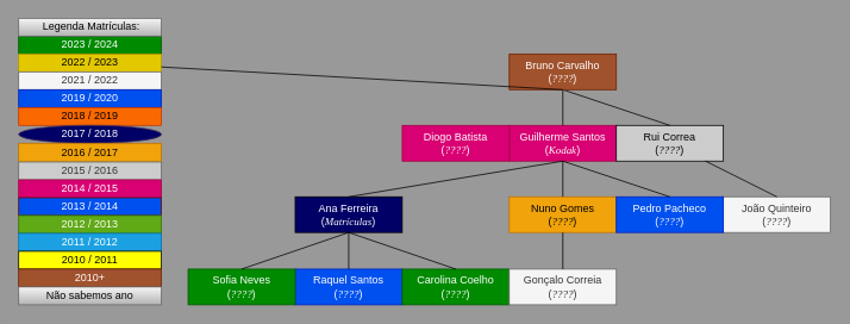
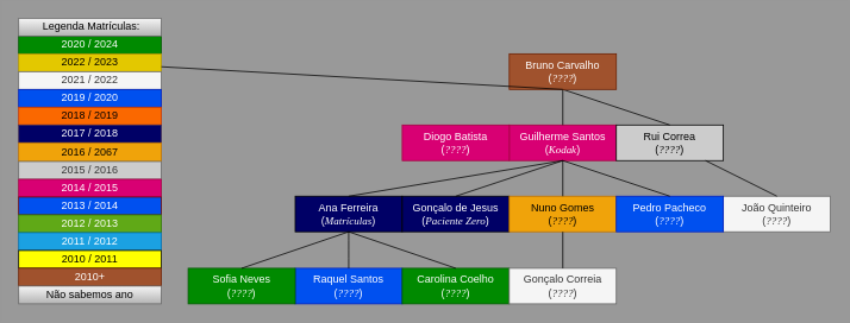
- <mxCell id="2" value="2023 / 2024" style="rounded=0;whiteSpace=wrap;html=1;fillColor=#008a00;fontColor=#ffffff;strokeColor=#005700;" parent="1" vertex="1"><mxGeometry x="20" y="40" width="160" height="20" as="geometry" /></mxCell>
+ <mxCell id="2" value="2020 / 2024" style="rounded=0;whiteSpace=wrap;html=1;fillColor=#008a00;fontColor=#ffffff;strokeColor=#005700;" parent="1" vertex="1"><mxGeometry x="20" y="40" width="160" height="20" as="geometry" /></mxCell>
- <mxCell id="8" value="2017 / 2018" style="ellipse;whiteSpace=wrap;html=1;fillColor=#000066;fontColor=#ffffff;strokeColor=#432D57;" parent="1" vertex="1"><mxGeometry x="20" y="140" width="160" height="20" as="geometry" /></mxCell>
+ <mxCell id="8" value="2017 / 2018" style="rounded=0;whiteSpace=wrap;html=1;fillColor=#000066;fontColor=#ffffff;strokeColor=#432D57;" parent="1" vertex="1"><mxGeometry x="20" y="140" width="160" height="20" as="geometry" /></mxCell>
- <mxCell id="9" value="2016 / 2017" style="rounded=0;whiteSpace=wrap;html=1;fillColor=#f0a30a;fontColor=#000000;strokeColor=#BD7000;" parent="1" vertex="1"><mxGeometry x="20" y="160" width="160" height="21" as="geometry" /></mxCell>
+ <mxCell id="9" value="2016 / 2067" style="rounded=0;whiteSpace=wrap;html=1;fillColor=#f0a30a;fontColor=#000000;strokeColor=#BD7000;" parent="1" vertex="1"><mxGeometry x="20" y="160" width="160" height="21" as="geometry" /></mxCell>
+ <mxCell id="30" value="" style="endArrow=none;html=1;fontColor=#FFFFFF;exitX=0.5;exitY=1;exitDx=0;exitDy=0;entryX=0.5;entryY=0;entryDx=0;entryDy=0;" parent="1" source="18" target="22" edge="1"><mxGeometry width="50" height="50" relative="1" as="geometry"><mxPoint x="760" y="230" as="sourcePoint" /><mxPoint x="580" y="190" as="targetPoint" /></mxGeometry></mxCell>
+ <mxCell id="22" value="&lt;div&gt;&lt;span style=&quot;background-color: initial;&quot;&gt;Gonçalo de Jesus&lt;/span&gt;&lt;/div&gt;&lt;div&gt;&lt;span style=&quot;background-color: initial;&quot;&gt;(&lt;font face=&quot;Times New Roman&quot;&gt;&lt;i&gt;Paciente Zero&lt;/i&gt;&lt;/font&gt;&lt;/span&gt;&lt;span style=&quot;background-color: initial;&quot;&gt;)&lt;/span&gt;&lt;/div&gt;" style="rounded=0;whiteSpace=wrap;html=1;fillColor=#000066;fontColor=#FFFFFF;" parent="1" vertex="1"><mxGeometry x="450" y="220" width="120" height="40" as="geometry" /></mxCell>
